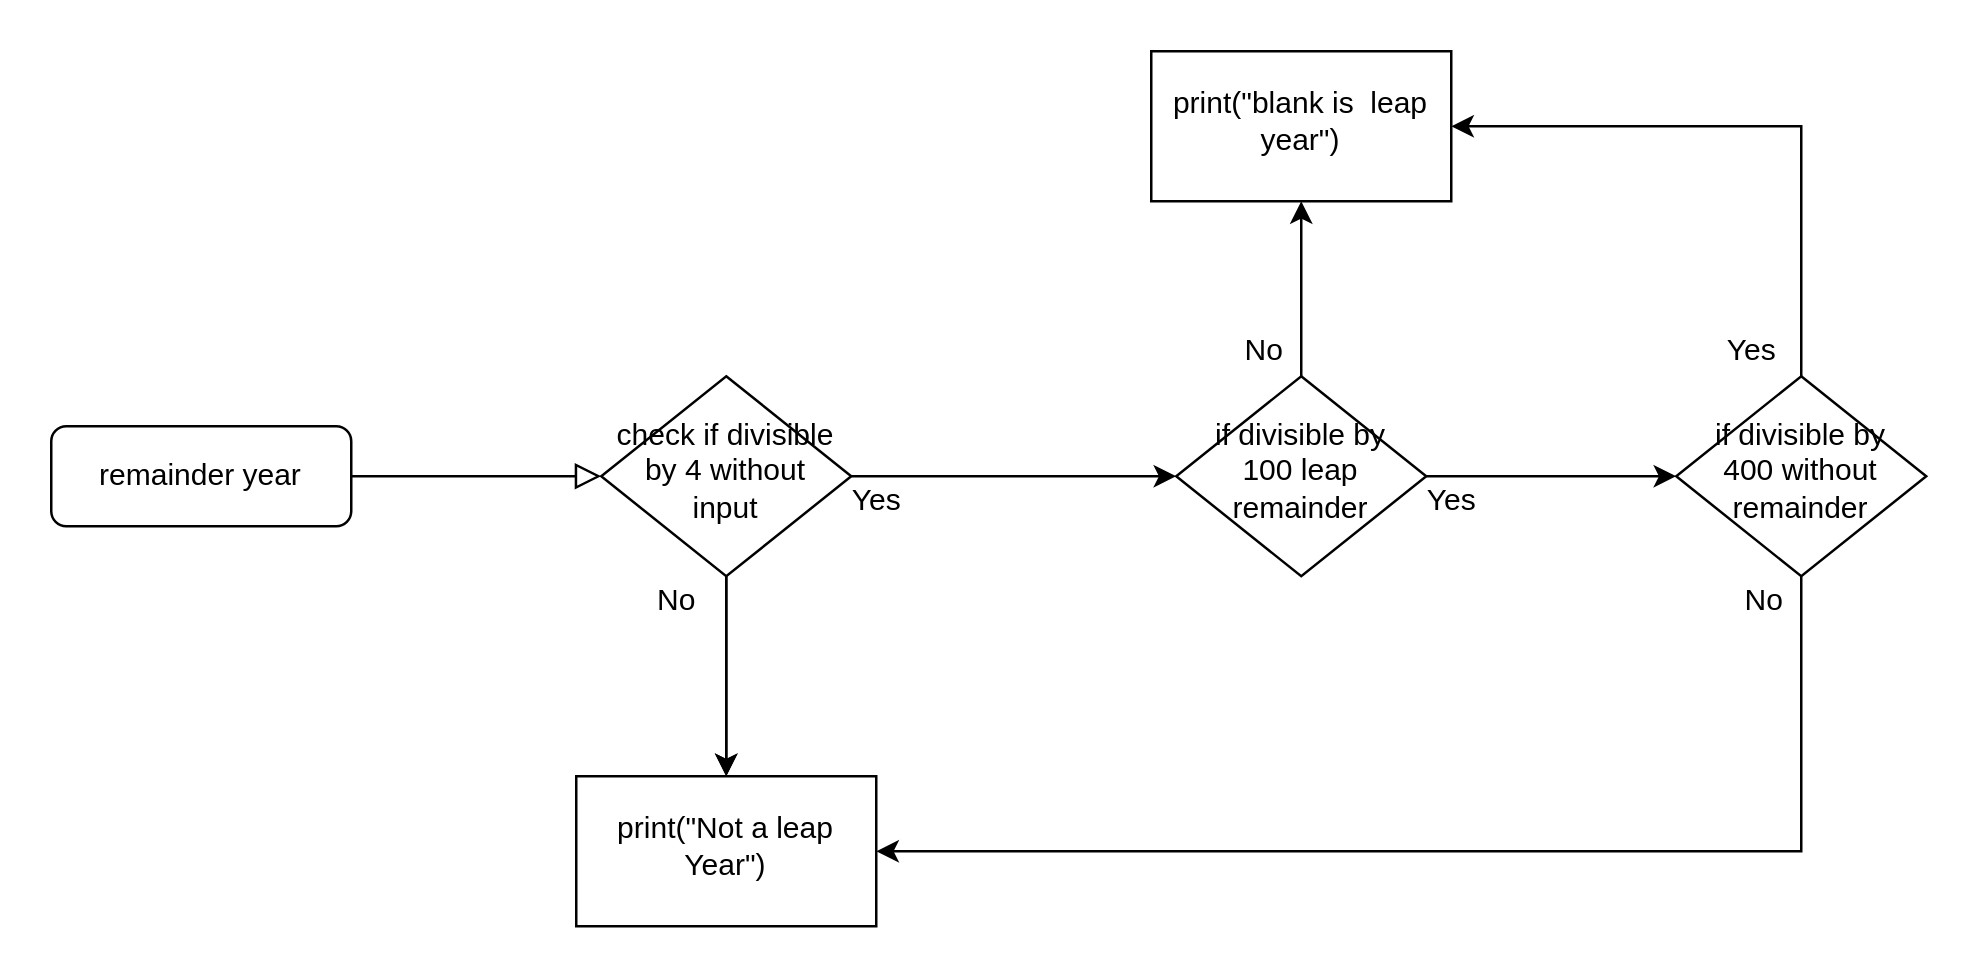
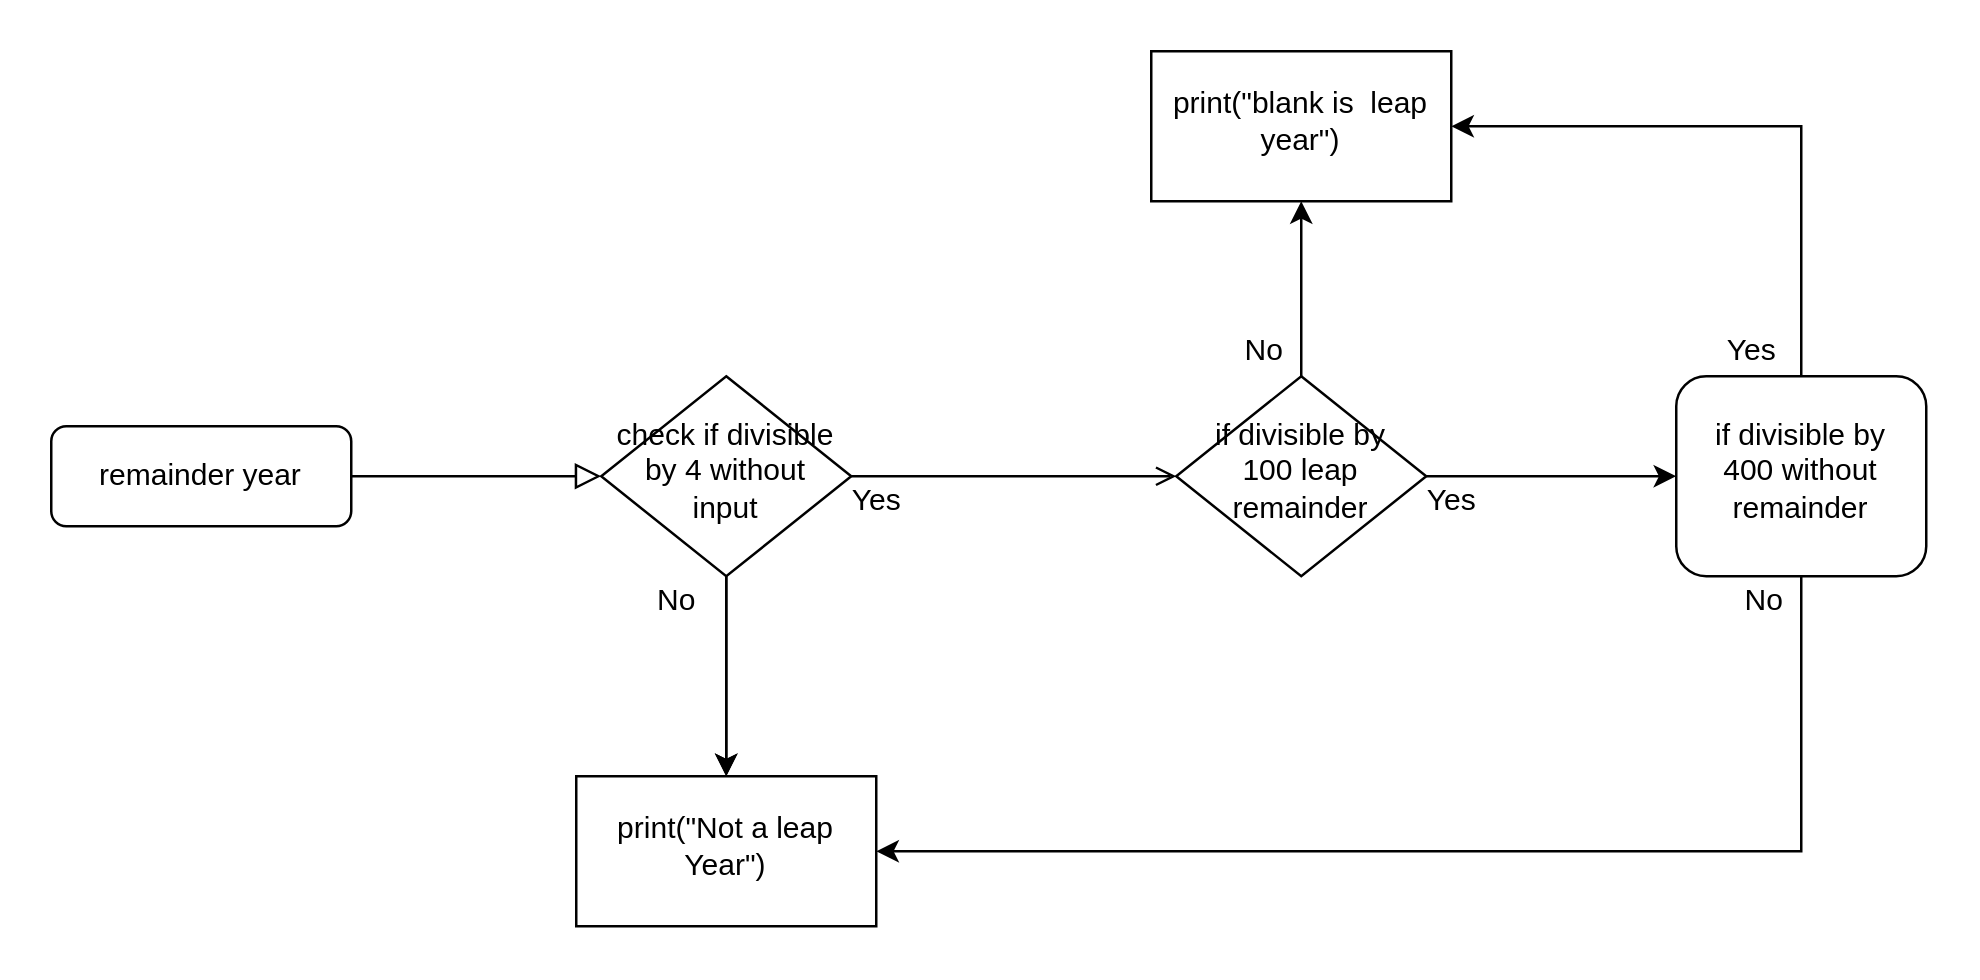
- <mxCell id="5" value="" style="edgeStyle=orthogonalEdgeStyle;rounded=0;orthogonalLoop=1;jettySize=auto;html=1;" edge="1" parent="1" source="7" target="13"><mxGeometry relative="1" as="geometry" /></mxCell>
+ <mxCell id="5" value="" style="edgeStyle=orthogonalEdgeStyle;rounded=0;orthogonalLoop=1;jettySize=auto;html=1;endArrow=open;" edge="1" parent="1" source="7" target="13"><mxGeometry relative="1" as="geometry" /></mxCell>
- <mxCell id="18" value="if divisible by 400 without remainder" style="rhombus;whiteSpace=wrap;html=1;shadow=0;fontFamily=Helvetica;fontSize=12;align=center;strokeWidth=1;spacing=6;spacingTop=-4;" vertex="1" parent="1"><mxGeometry x="670" y="150" width="100" height="80" as="geometry" /></mxCell>
+ <mxCell id="18" value="if divisible by 400 without remainder" style="whiteSpace=wrap;html=1;shadow=0;fontFamily=Helvetica;fontSize=12;align=center;strokeWidth=1;spacing=6;spacingTop=-4;rounded=1;" vertex="1" parent="1"><mxGeometry x="670" y="150" width="100" height="80" as="geometry" /></mxCell>
